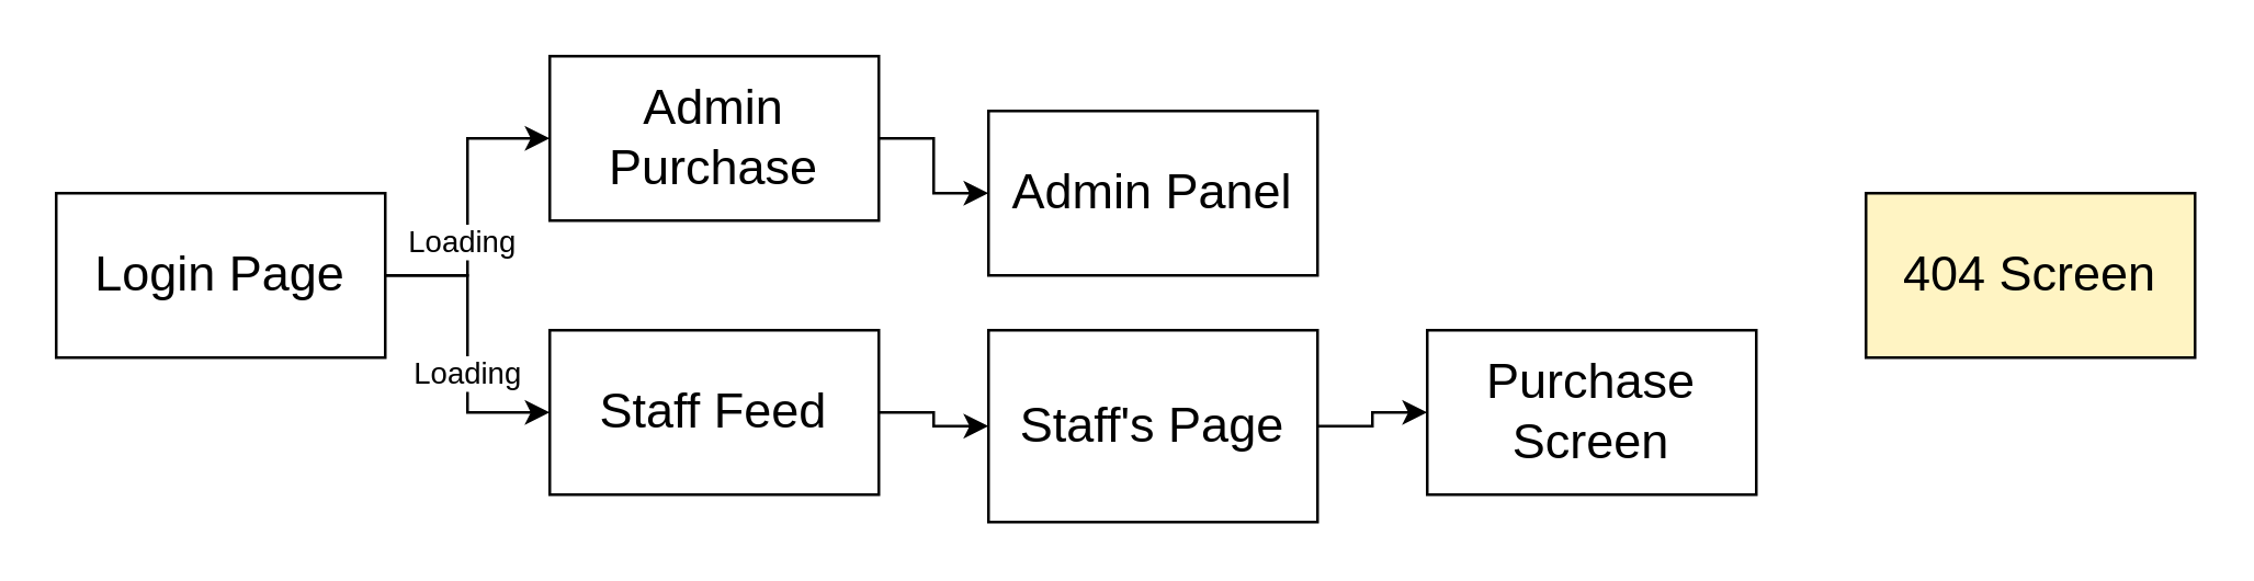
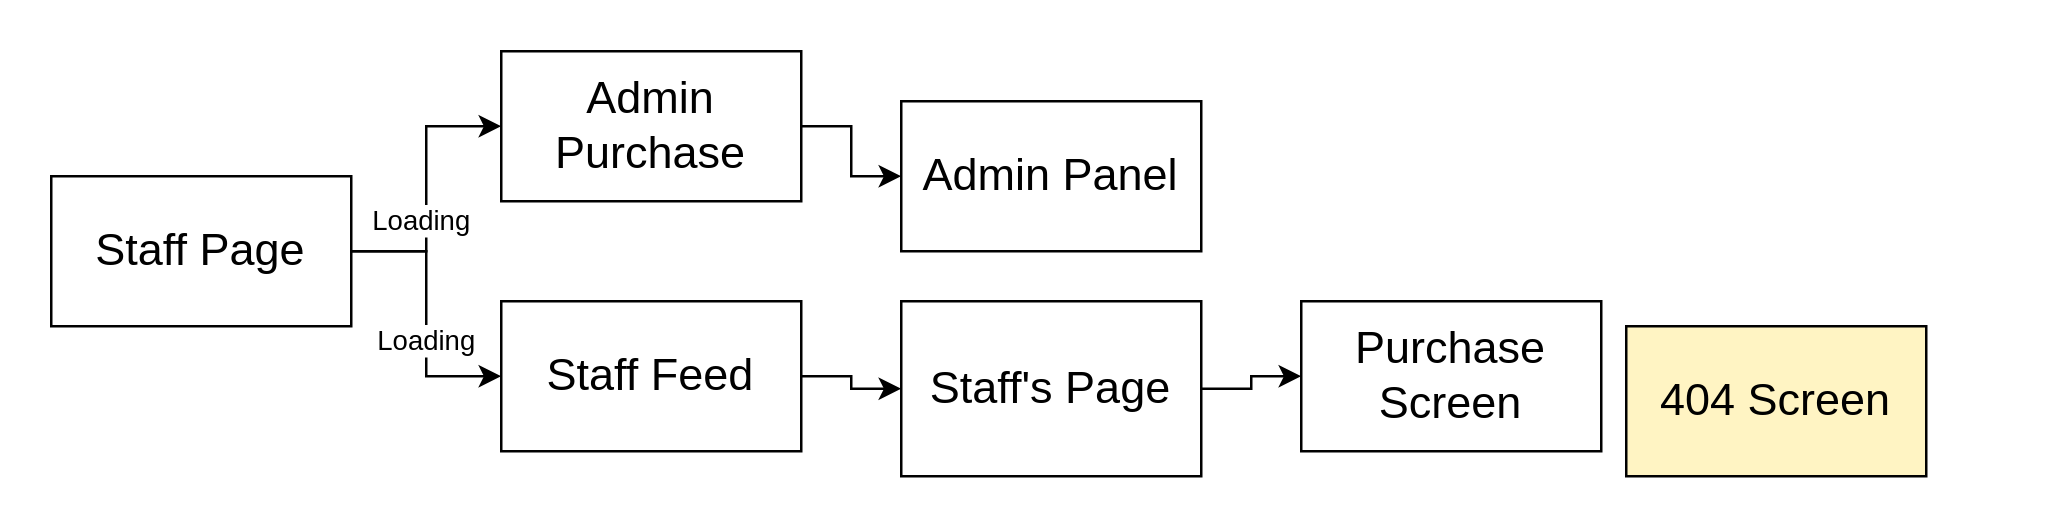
- <mxCell id="6" value="&lt;font style=&quot;font-size: 18px&quot;&gt;Login Page&lt;/font&gt;" style="rounded=0;whiteSpace=wrap;html=1;" vertex="1" parent="1"><mxGeometry x="20" y="70" width="120" height="60" as="geometry" /></mxCell>
+ <mxCell id="6" value="&lt;font style=&quot;font-size: 18px&quot;&gt;Staff Page&lt;/font&gt;" style="rounded=0;whiteSpace=wrap;html=1;" vertex="1" parent="1"><mxGeometry x="20" y="70" width="120" height="60" as="geometry" /></mxCell>
- <mxCell id="14" value="&lt;span style=&quot;font-size: 18px&quot;&gt;404 Screen&lt;/span&gt;" style="whiteSpace=wrap;html=1;fillColor=#FFF4C3;" vertex="1" parent="1"><mxGeometry x="680" y="70" width="120" height="60" as="geometry" /></mxCell>
+ <mxCell id="14" value="&lt;span style=&quot;font-size: 18px&quot;&gt;404 Screen&lt;/span&gt;" style="whiteSpace=wrap;html=1;fillColor=#FFF4C3;" vertex="1" parent="1"><mxGeometry x="650" y="130" width="120" height="60" as="geometry" /></mxCell>
